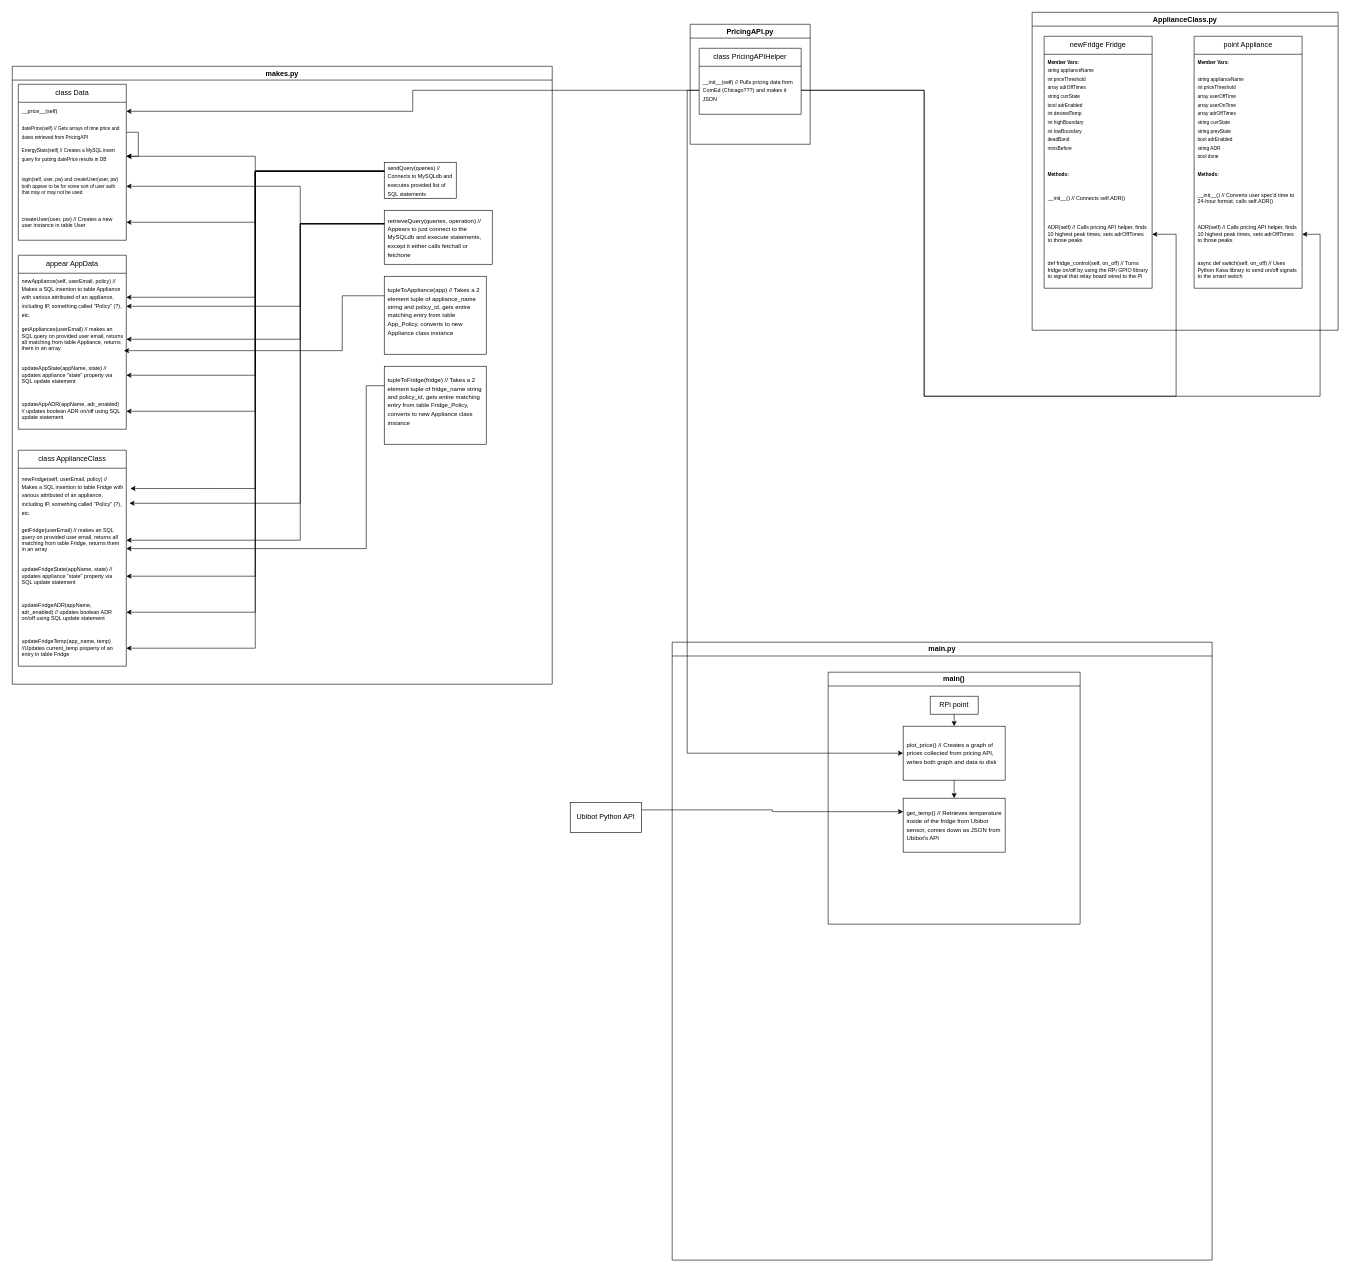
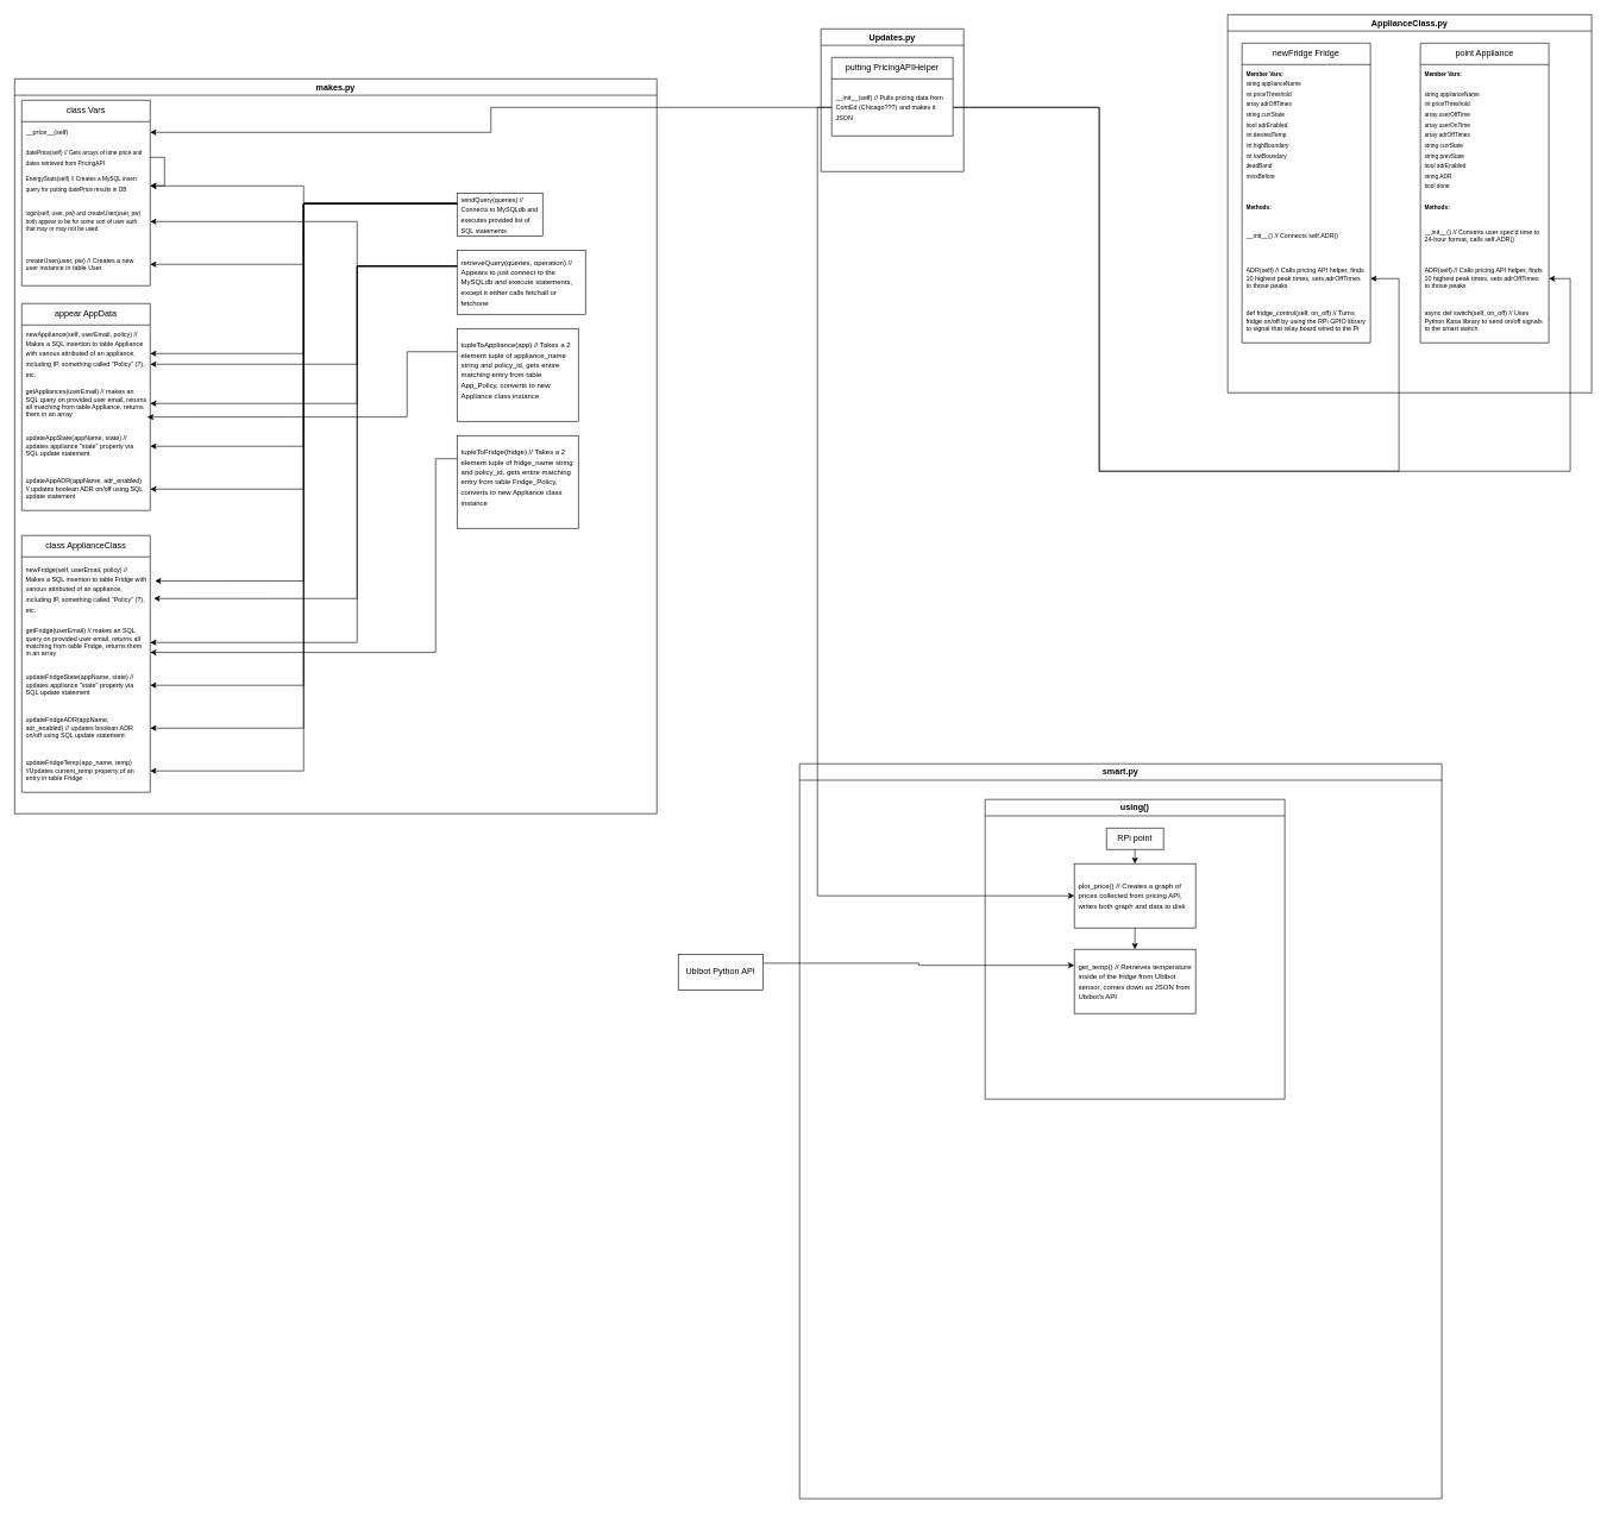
- <mxCell id="3" value="PricingAPI.py" style="swimlane;whiteSpace=wrap;html=1;" vertex="1" parent="1"><mxGeometry x="1150" y="40" width="200" height="200" as="geometry" /></mxCell>
+ <mxCell id="3" value="Updates.py" style="swimlane;whiteSpace=wrap;html=1;" vertex="1" parent="1"><mxGeometry x="1150" y="40" width="200" height="200" as="geometry" /></mxCell>
- <mxCell id="4" value="class PricingAPIHelper" style="swimlane;fontStyle=0;childLayout=stackLayout;horizontal=1;startSize=30;horizontalStack=0;resizeParent=1;resizeParentMax=0;resizeLast=0;collapsible=1;marginBottom=0;whiteSpace=wrap;html=1;" vertex="1" parent="3"><mxGeometry x="15" y="40" width="170" height="110" as="geometry"><mxRectangle x="650" y="320" width="160" height="30" as="alternateBounds" /></mxGeometry></mxCell>
+ <mxCell id="4" value="putting PricingAPIHelper" style="swimlane;fontStyle=0;childLayout=stackLayout;horizontal=1;startSize=30;horizontalStack=0;resizeParent=1;resizeParentMax=0;resizeLast=0;collapsible=1;marginBottom=0;whiteSpace=wrap;html=1;" vertex="1" parent="3"><mxGeometry x="15" y="40" width="170" height="110" as="geometry"><mxRectangle x="650" y="320" width="160" height="30" as="alternateBounds" /></mxGeometry></mxCell>
- <mxCell id="7" value="class Data" style="swimlane;fontStyle=0;childLayout=stackLayout;horizontal=1;startSize=30;horizontalStack=0;resizeParent=1;resizeParentMax=0;resizeLast=0;collapsible=1;marginBottom=0;whiteSpace=wrap;html=1;" vertex="1" parent="6"><mxGeometry x="10" y="30" width="180" height="260" as="geometry" /></mxCell>
+ <mxCell id="7" value="class Vars" style="swimlane;fontStyle=0;childLayout=stackLayout;horizontal=1;startSize=30;horizontalStack=0;resizeParent=1;resizeParentMax=0;resizeLast=0;collapsible=1;marginBottom=0;whiteSpace=wrap;html=1;" vertex="1" parent="6"><mxGeometry x="10" y="30" width="180" height="260" as="geometry" /></mxCell>
- <mxCell id="60" value="main.py" style="swimlane;whiteSpace=wrap;html=1;" vertex="1" parent="1"><mxGeometry x="1120" y="1070" width="900" height="1030" as="geometry" /></mxCell>
+ <mxCell id="60" value="smart.py" style="swimlane;whiteSpace=wrap;html=1;" vertex="1" parent="1"><mxGeometry x="1120" y="1070" width="900" height="1030" as="geometry" /></mxCell>
- <mxCell id="61" value="&lt;div align=&quot;center&quot;&gt;main()&lt;br&gt;&lt;/div&gt;" style="swimlane;whiteSpace=wrap;html=1;rounded=0;strokeColor=default;align=center;verticalAlign=middle;spacingLeft=4;spacingRight=4;fontFamily=Helvetica;fontSize=12;fontColor=default;fillColor=none;gradientColor=none;" vertex="1" parent="60"><mxGeometry x="260" y="50" width="420" height="420" as="geometry" /></mxCell>
+ <mxCell id="61" value="&lt;div align=&quot;center&quot;&gt;using()&lt;br&gt;&lt;/div&gt;" style="swimlane;whiteSpace=wrap;html=1;rounded=0;strokeColor=default;align=center;verticalAlign=middle;spacingLeft=4;spacingRight=4;fontFamily=Helvetica;fontSize=12;fontColor=default;fillColor=none;gradientColor=none;" vertex="1" parent="60"><mxGeometry x="260" y="50" width="420" height="420" as="geometry" /></mxCell>
